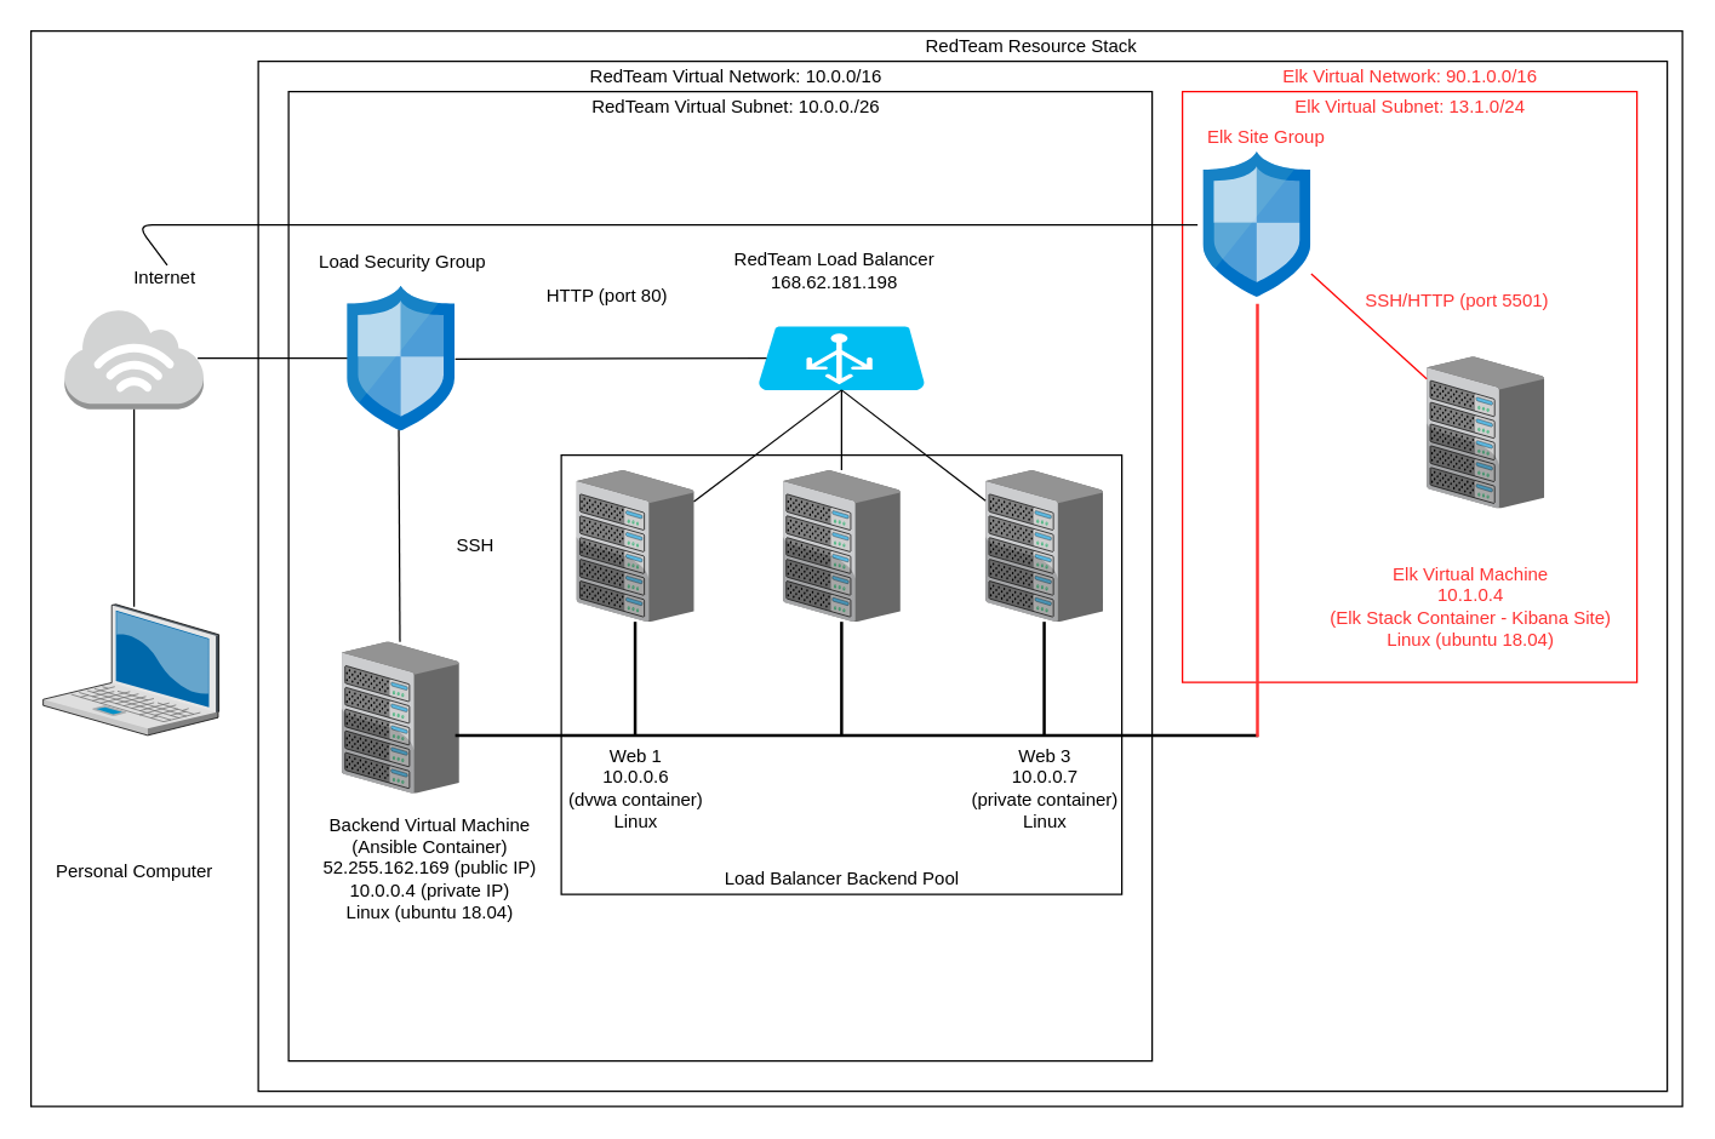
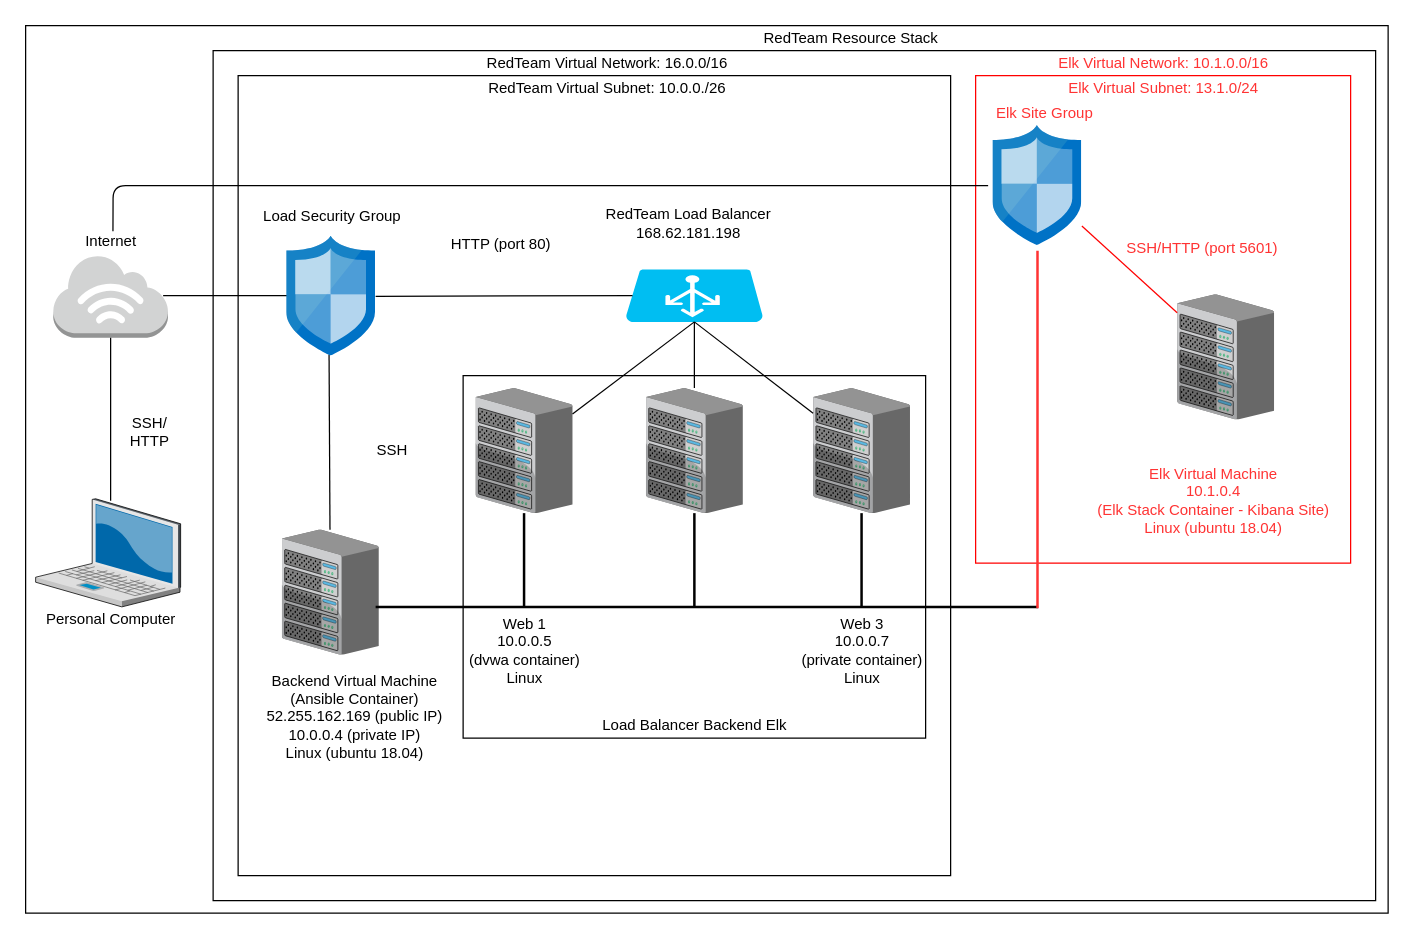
- <mxCell id="18" value="RedTeam Virtual Network: 10.0.0/16" style="text;html=1;align=center;verticalAlign=middle;resizable=0;points=[];autosize=1;strokeColor=none;" parent="1" vertex="1"><mxGeometry x="380" y="40" width="210" height="20" as="geometry" /></mxCell>
+ <mxCell id="18" value="RedTeam Virtual Network: 16.0.0/16" style="text;html=1;align=center;verticalAlign=middle;resizable=0;points=[];autosize=1;strokeColor=none;" parent="1" vertex="1"><mxGeometry x="380" y="40" width="210" height="20" as="geometry" /></mxCell>
- <mxCell id="40" value="&lt;font color=&quot;#ff3333&quot;&gt;Elk Virtual Network: 90.1.0.0/16&lt;/font&gt;" style="text;html=1;align=center;verticalAlign=middle;resizable=0;points=[];autosize=1;strokeColor=none;" parent="1" vertex="1"><mxGeometry x="840" y="40" width="180" height="20" as="geometry" /></mxCell>
+ <mxCell id="40" value="&lt;font color=&quot;#ff3333&quot;&gt;Elk Virtual Network: 10.1.0.0/16&lt;/font&gt;" style="text;html=1;align=center;verticalAlign=middle;resizable=0;points=[];autosize=1;strokeColor=none;" parent="1" vertex="1"><mxGeometry x="840" y="40" width="180" height="20" as="geometry" /></mxCell>
- <mxCell id="10" value="Internet" style="text;html=1;align=center;verticalAlign=middle;resizable=0;points=[];autosize=1;strokeColor=none;" parent="1" vertex="1"><mxGeometry x="78.01" y="173.25" width="60" height="20" as="geometry" /></mxCell>
+ <mxCell id="10" value="Internet" style="text;html=1;align=center;verticalAlign=middle;resizable=0;points=[];autosize=1;strokeColor=none;" parent="1" vertex="1"><mxGeometry x="58.01" y="183.25" width="60" height="20" as="geometry" /></mxCell>
- <mxCell id="43" value="&lt;font color=&quot;#ff3333&quot;&gt;SSH/HTTP (port 5501)&lt;/font&gt;" style="text;html=1;align=center;verticalAlign=middle;resizable=0;points=[];autosize=1;strokeColor=none;" parent="1" vertex="1"><mxGeometry x="891.25" y="188" width="140" height="20" as="geometry" /></mxCell>
+ <mxCell id="43" value="&lt;font color=&quot;#ff3333&quot;&gt;SSH/HTTP (port 5601)&lt;/font&gt;" style="text;html=1;align=center;verticalAlign=middle;resizable=0;points=[];autosize=1;strokeColor=none;" parent="1" vertex="1"><mxGeometry x="891.25" y="188" width="140" height="20" as="geometry" /></mxCell>
+ <mxCell id="49" value="SSH/&lt;br&gt;HTTP" style="text;html=1;align=center;verticalAlign=middle;resizable=0;points=[];autosize=1;strokeColor=none;" parent="1" vertex="1"><mxGeometry x="94" y="330" width="50" height="30" as="geometry" /></mxCell>
- <mxCell id="29" value="Web 1&lt;br&gt;10.0.0.6&lt;br&gt;(dvwa container)&lt;br&gt;Linux&lt;br&gt;" style="text;html=1;align=center;verticalAlign=middle;resizable=0;points=[];autosize=1;strokeColor=none;" parent="1" vertex="1"><mxGeometry x="368.75" y="490.02" width="100" height="60" as="geometry" /></mxCell>
+ <mxCell id="29" value="Web 1&lt;br&gt;10.0.0.5&lt;br&gt;(dvwa container)&lt;br&gt;Linux&lt;br&gt;" style="text;html=1;align=center;verticalAlign=middle;resizable=0;points=[];autosize=1;strokeColor=none;" parent="1" vertex="1"><mxGeometry x="368.75" y="490.02" width="100" height="60" as="geometry" /></mxCell>
- <mxCell id="9" value="Personal Computer" style="text;html=1;align=center;verticalAlign=middle;resizable=0;points=[];autosize=1;strokeColor=none;" parent="1" vertex="1"><mxGeometry x="28" y="565.02" width="120" height="20" as="geometry" /></mxCell>
+ <mxCell id="9" value="Personal Computer" style="text;html=1;align=center;verticalAlign=middle;resizable=0;points=[];autosize=1;strokeColor=none;" parent="1" vertex="1"><mxGeometry x="28" y="485.02" width="120" height="20" as="geometry" /></mxCell>
- <mxCell id="28" value="Load Balancer Backend Pool" style="text;html=1;align=center;verticalAlign=middle;resizable=0;points=[];autosize=1;strokeColor=none;" parent="1" vertex="1"><mxGeometry x="470" y="570" width="170" height="20" as="geometry" /></mxCell>
+ <mxCell id="28" value="Load Balancer Backend Elk" style="text;html=1;align=center;verticalAlign=middle;resizable=0;points=[];autosize=1;strokeColor=none;" parent="1" vertex="1"><mxGeometry x="470" y="570" width="170" height="20" as="geometry" /></mxCell>
